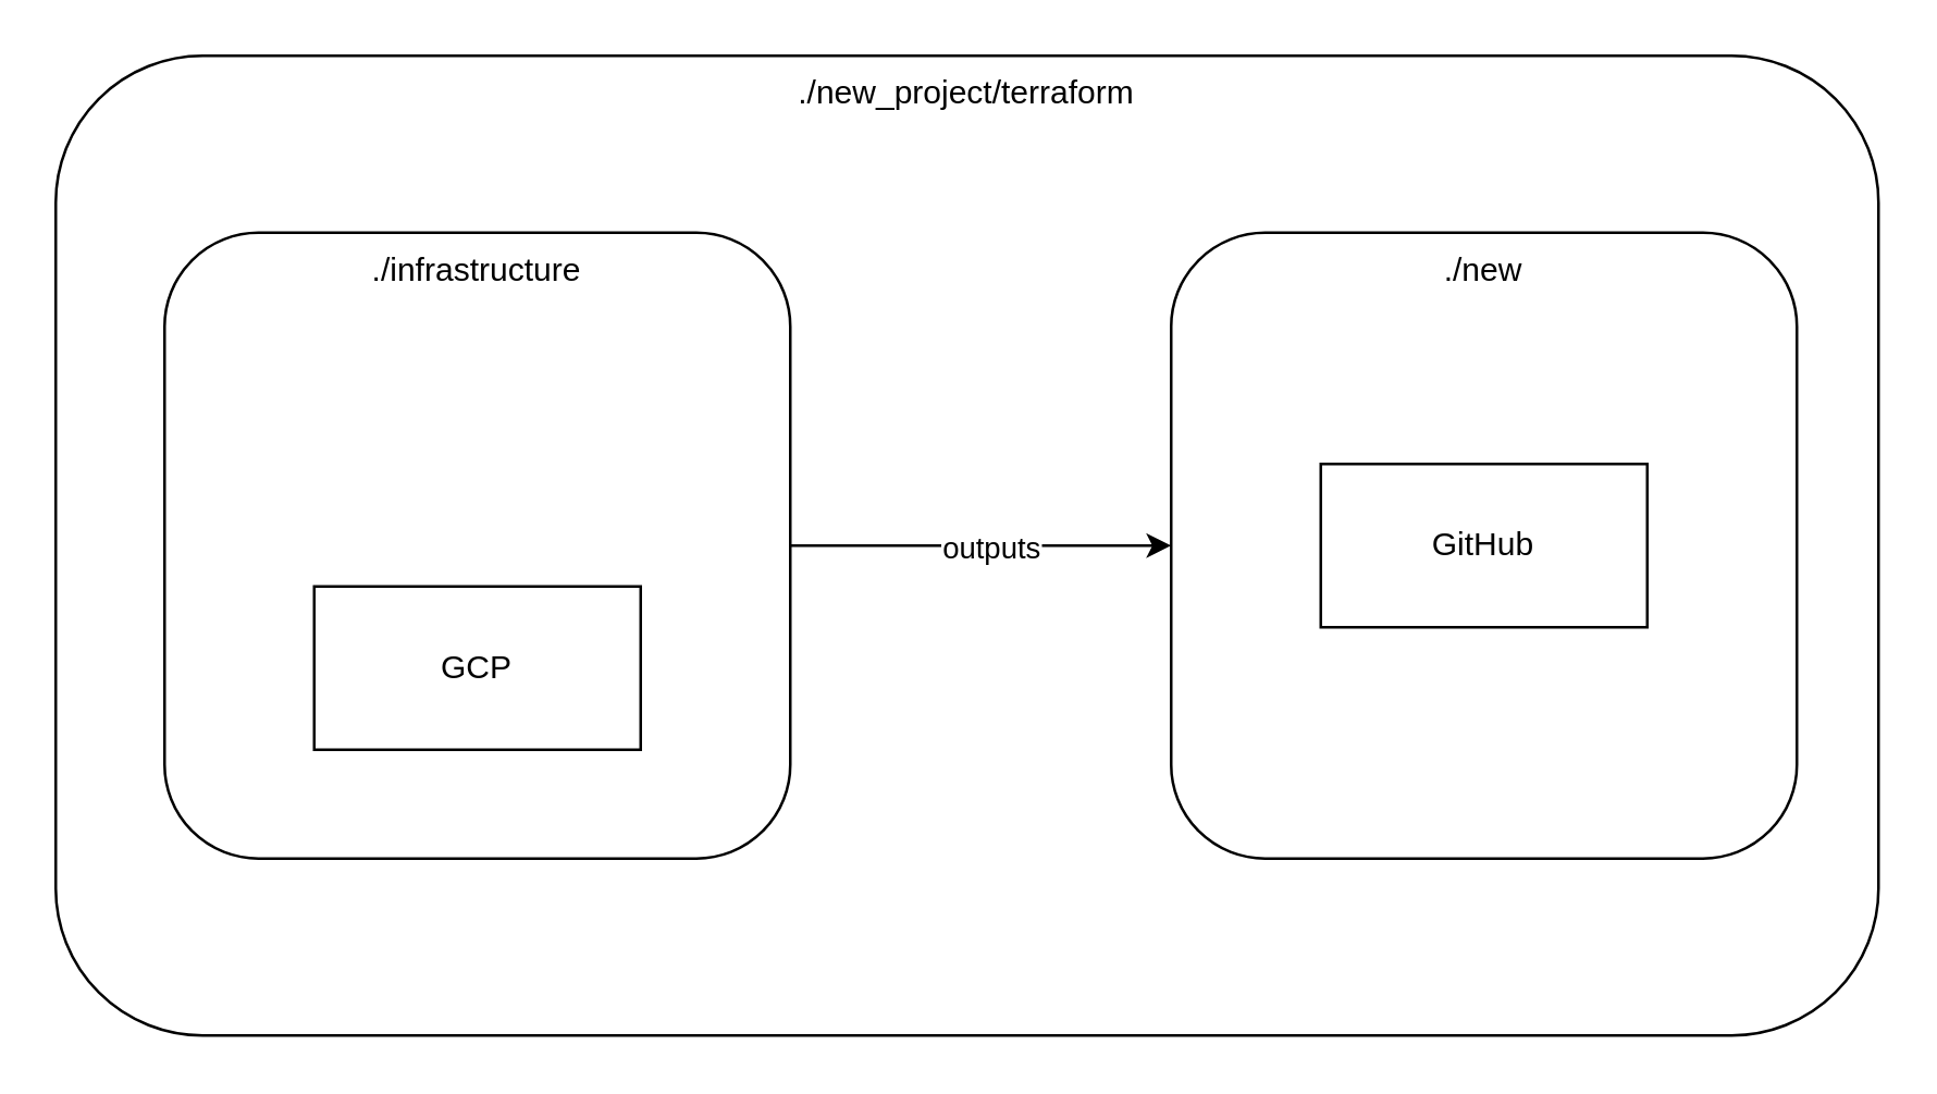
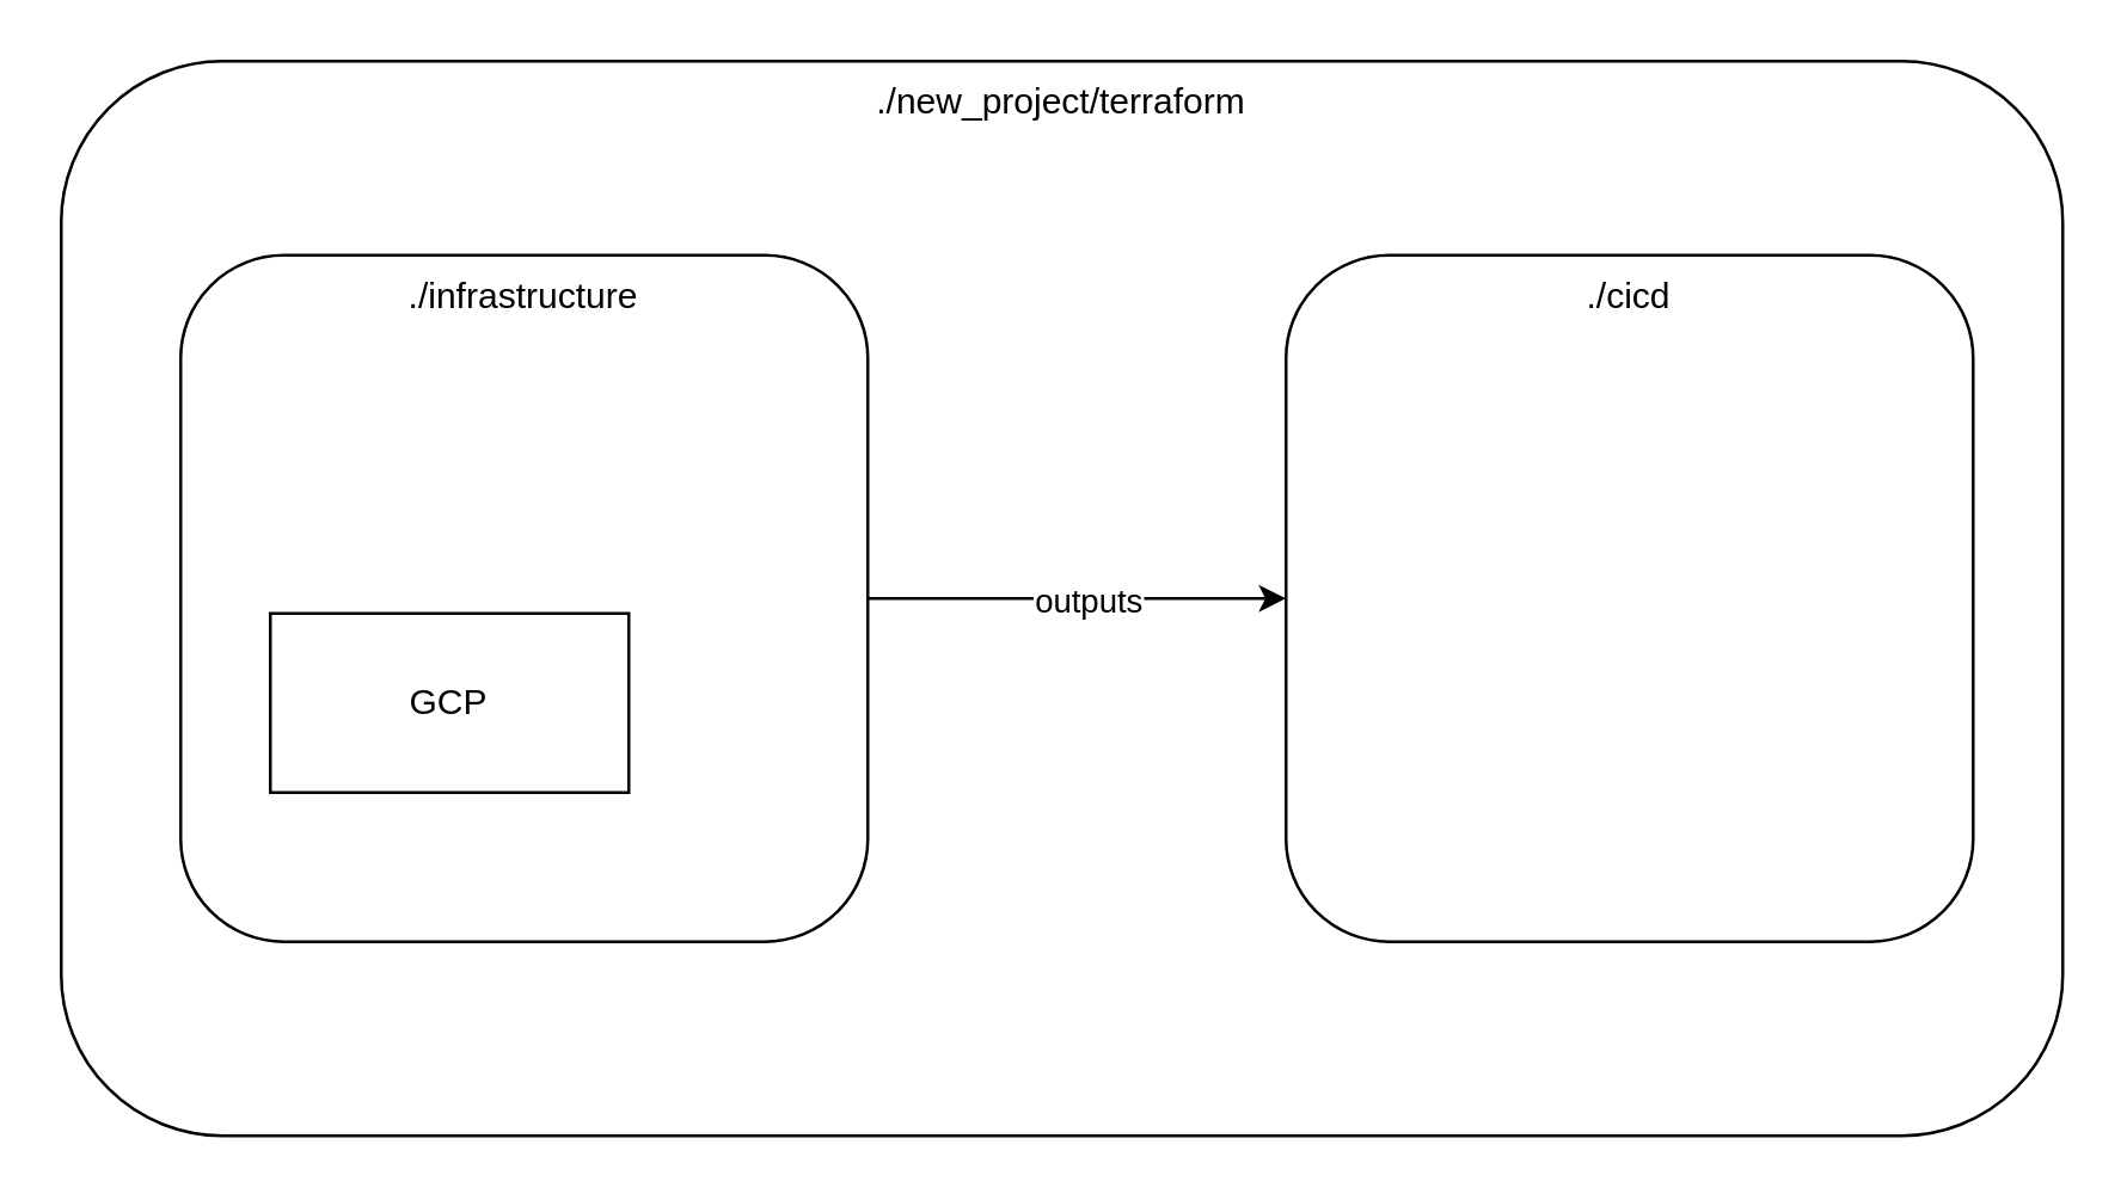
- <mxCell id="5" value="./new" style="whiteSpace=wrap;html=1;aspect=fixed;verticalAlign=top;rounded=1;" parent="1" vertex="1"><mxGeometry x="430" y="85" width="230" height="230" as="geometry" /></mxCell>
+ <mxCell id="5" value="./cicd" style="whiteSpace=wrap;html=1;aspect=fixed;verticalAlign=top;rounded=1;" parent="1" vertex="1"><mxGeometry x="430" y="85" width="230" height="230" as="geometry" /></mxCell>
- <mxCell id="6" value="GitHub" style="rounded=0;whiteSpace=wrap;html=1;" parent="1" vertex="1"><mxGeometry x="485" y="170" width="120" height="60" as="geometry" /></mxCell>
- <mxCell id="4" value="GCP" style="rounded=0;whiteSpace=wrap;html=1;" parent="1" vertex="1"><mxGeometry x="115" y="215" width="120" height="60" as="geometry" /></mxCell>
+ <mxCell id="4" value="GCP" style="rounded=0;whiteSpace=wrap;html=1;" parent="1" vertex="1"><mxGeometry x="90" y="205" width="120" height="60" as="geometry" /></mxCell>
